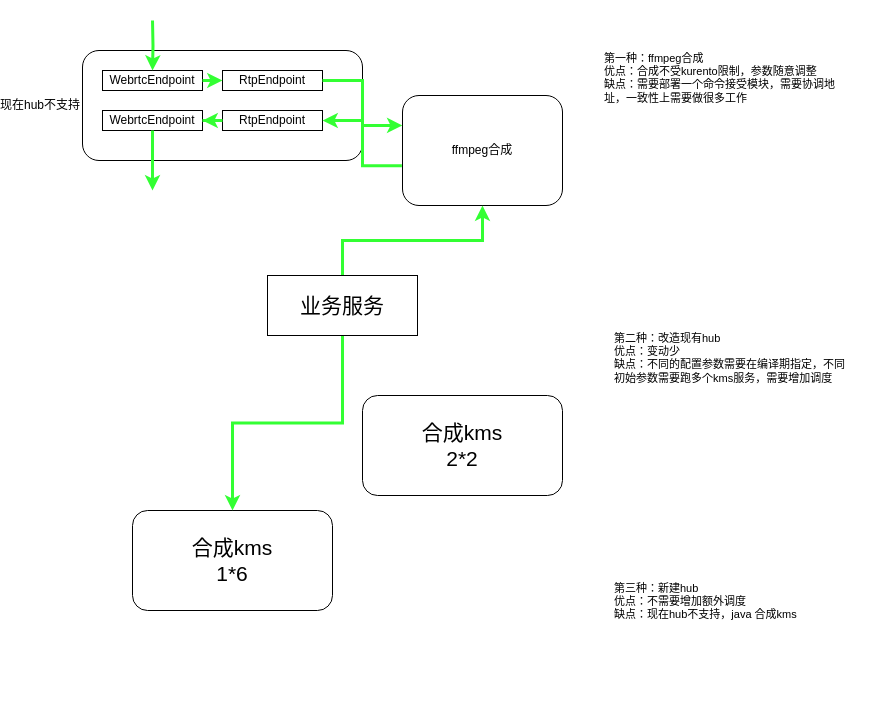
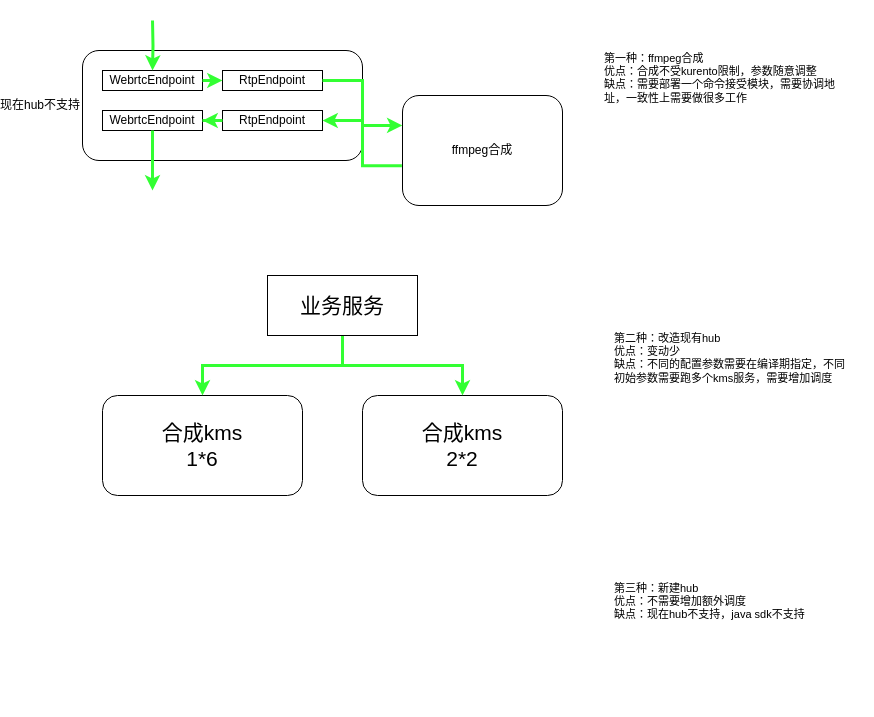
- <mxCell id="17" style="edgeStyle=orthogonalEdgeStyle;rounded=0;orthogonalLoop=1;jettySize=auto;html=1;strokeColor=#33FF33;strokeWidth=3;fontSize=21;" edge="1" parent="1" source="18" target="9"><mxGeometry relative="1" as="geometry" /></mxCell>
+ <mxCell id="17" style="edgeStyle=orthogonalEdgeStyle;rounded=0;orthogonalLoop=1;jettySize=auto;html=1;strokeColor=#33FF33;strokeWidth=3;fontSize=21;" edge="1" parent="1" source="18" target="15"><mxGeometry relative="1" as="geometry" /></mxCell>
- <mxCell id="14" value="合成kms&lt;br&gt;1*6&lt;br&gt;" style="rounded=1;whiteSpace=wrap;html=1;fontSize=21;align=center;" vertex="1" parent="1"><mxGeometry x="70" y="510" width="200" height="100" as="geometry" /></mxCell>
+ <mxCell id="14" value="合成kms&lt;br&gt;1*6&lt;br&gt;" style="rounded=1;whiteSpace=wrap;html=1;fontSize=21;align=center;" vertex="1" parent="1"><mxGeometry x="40" y="395" width="200" height="100" as="geometry" /></mxCell>
- <mxCell id="21" value="第三种：新建hub&lt;br&gt;优点：不需要增加额外调度&lt;br&gt;缺点：现在hub不支持，java 合成kms&lt;br&gt;" style="text;html=1;strokeColor=none;fillColor=none;align=left;verticalAlign=top;whiteSpace=wrap;rounded=0;fontSize=11;" vertex="1" parent="1"><mxGeometry x="550" y="575" width="240" height="120" as="geometry" /></mxCell>
+ <mxCell id="21" value="第三种：新建hub&lt;br&gt;优点：不需要增加额外调度&lt;br&gt;缺点：现在hub不支持，java sdk不支持&lt;br&gt;" style="text;html=1;strokeColor=none;fillColor=none;align=left;verticalAlign=top;whiteSpace=wrap;rounded=0;fontSize=11;" vertex="1" parent="1"><mxGeometry x="550" y="575" width="240" height="120" as="geometry" /></mxCell>
